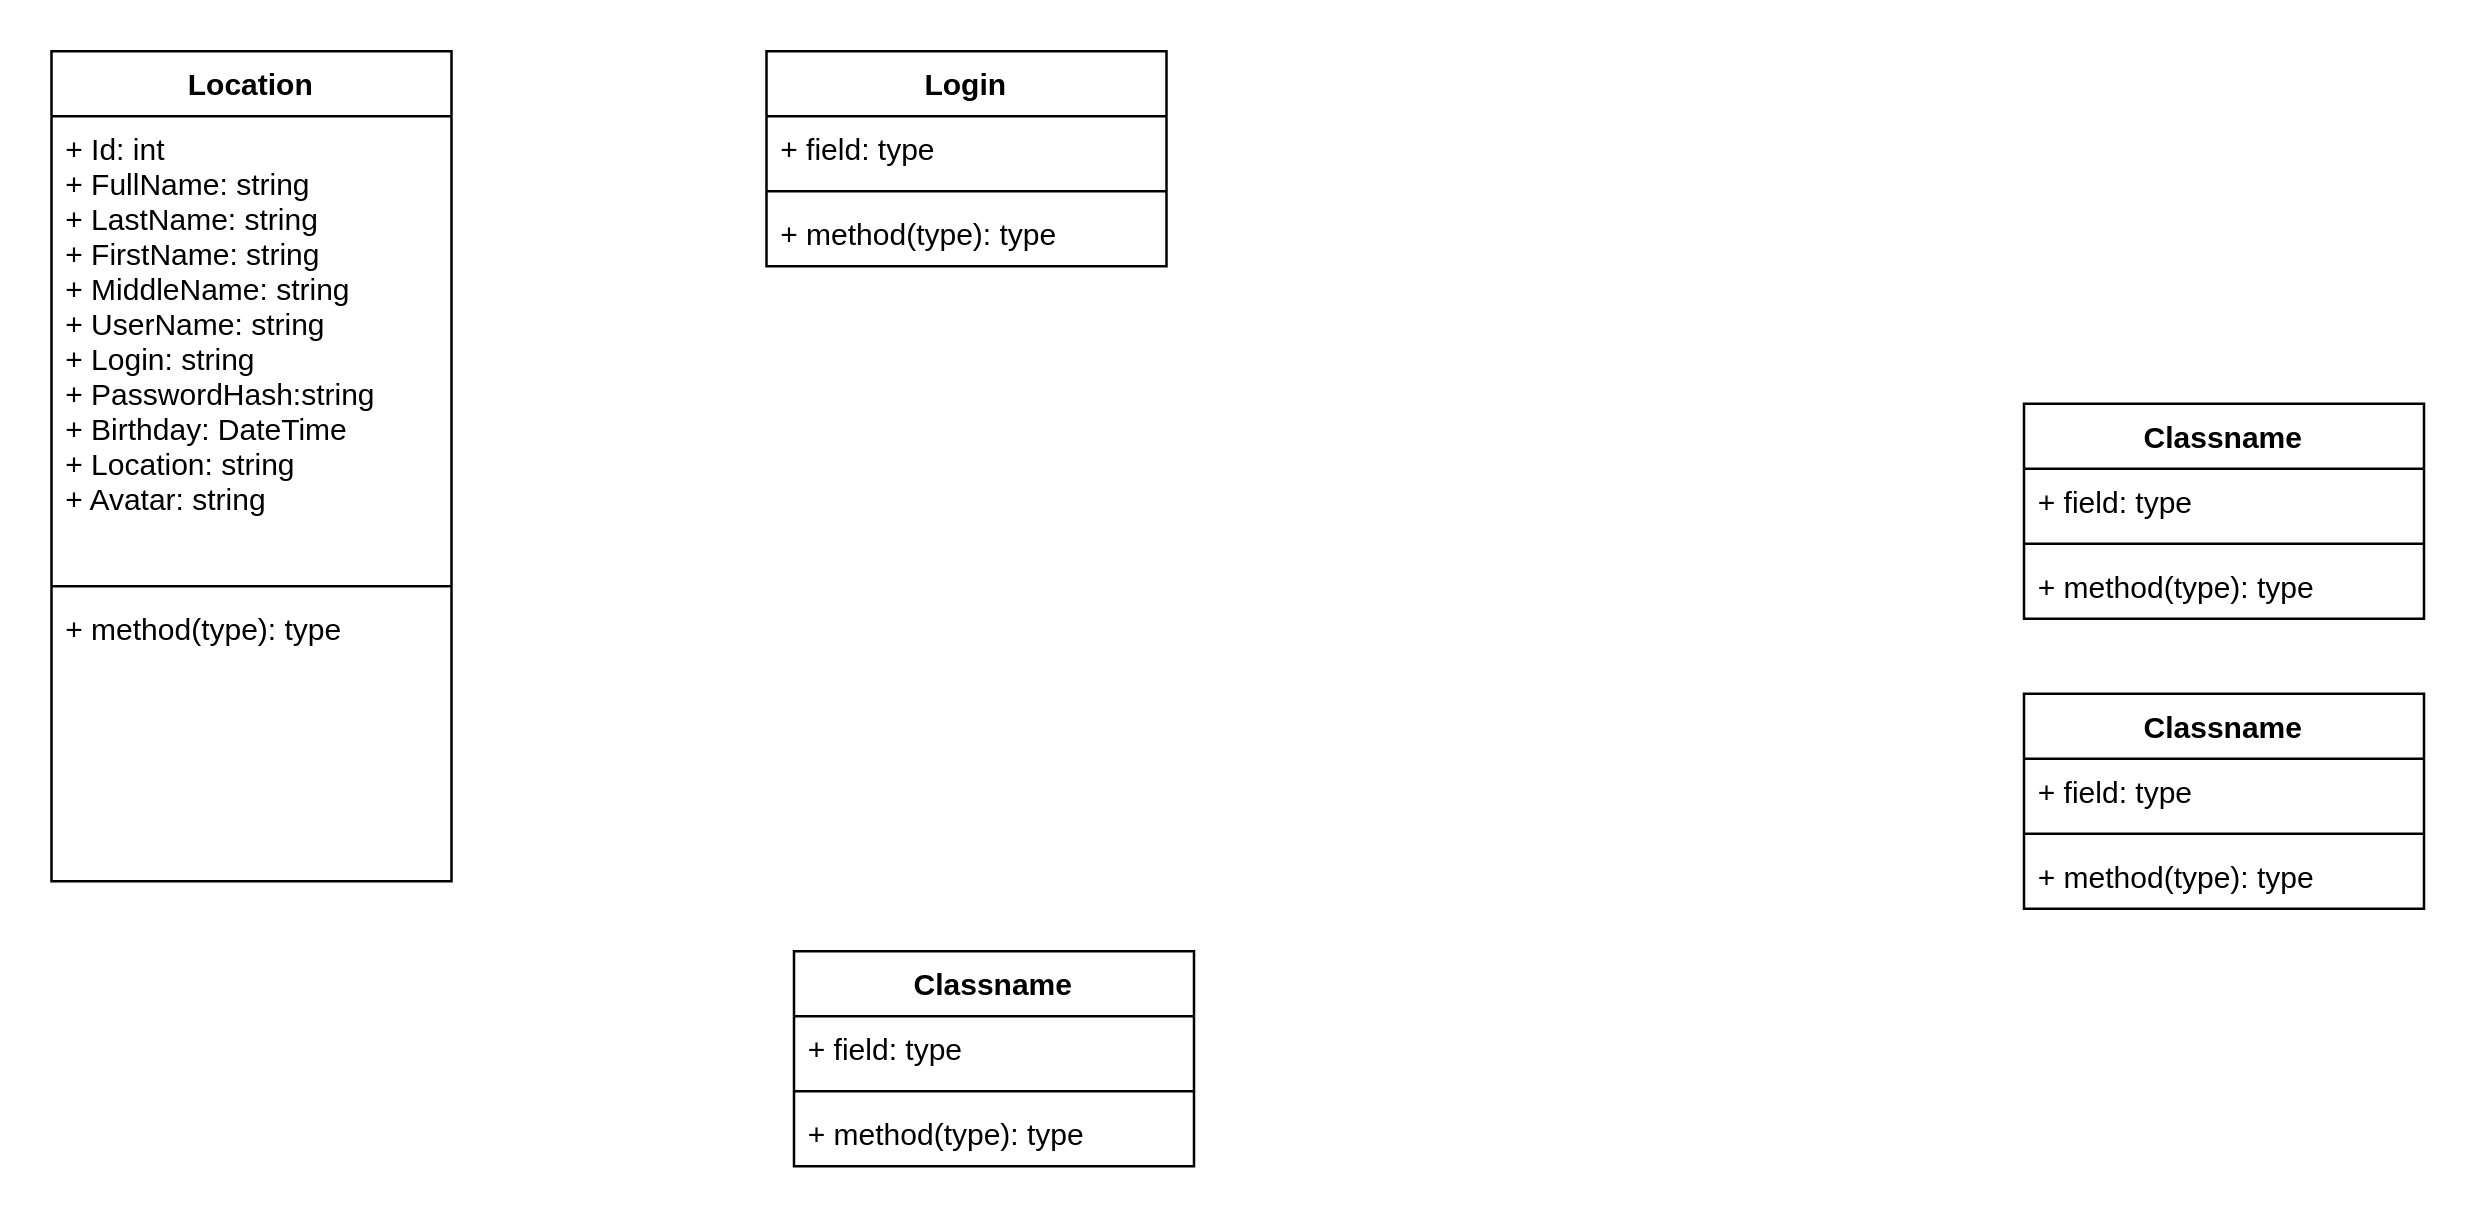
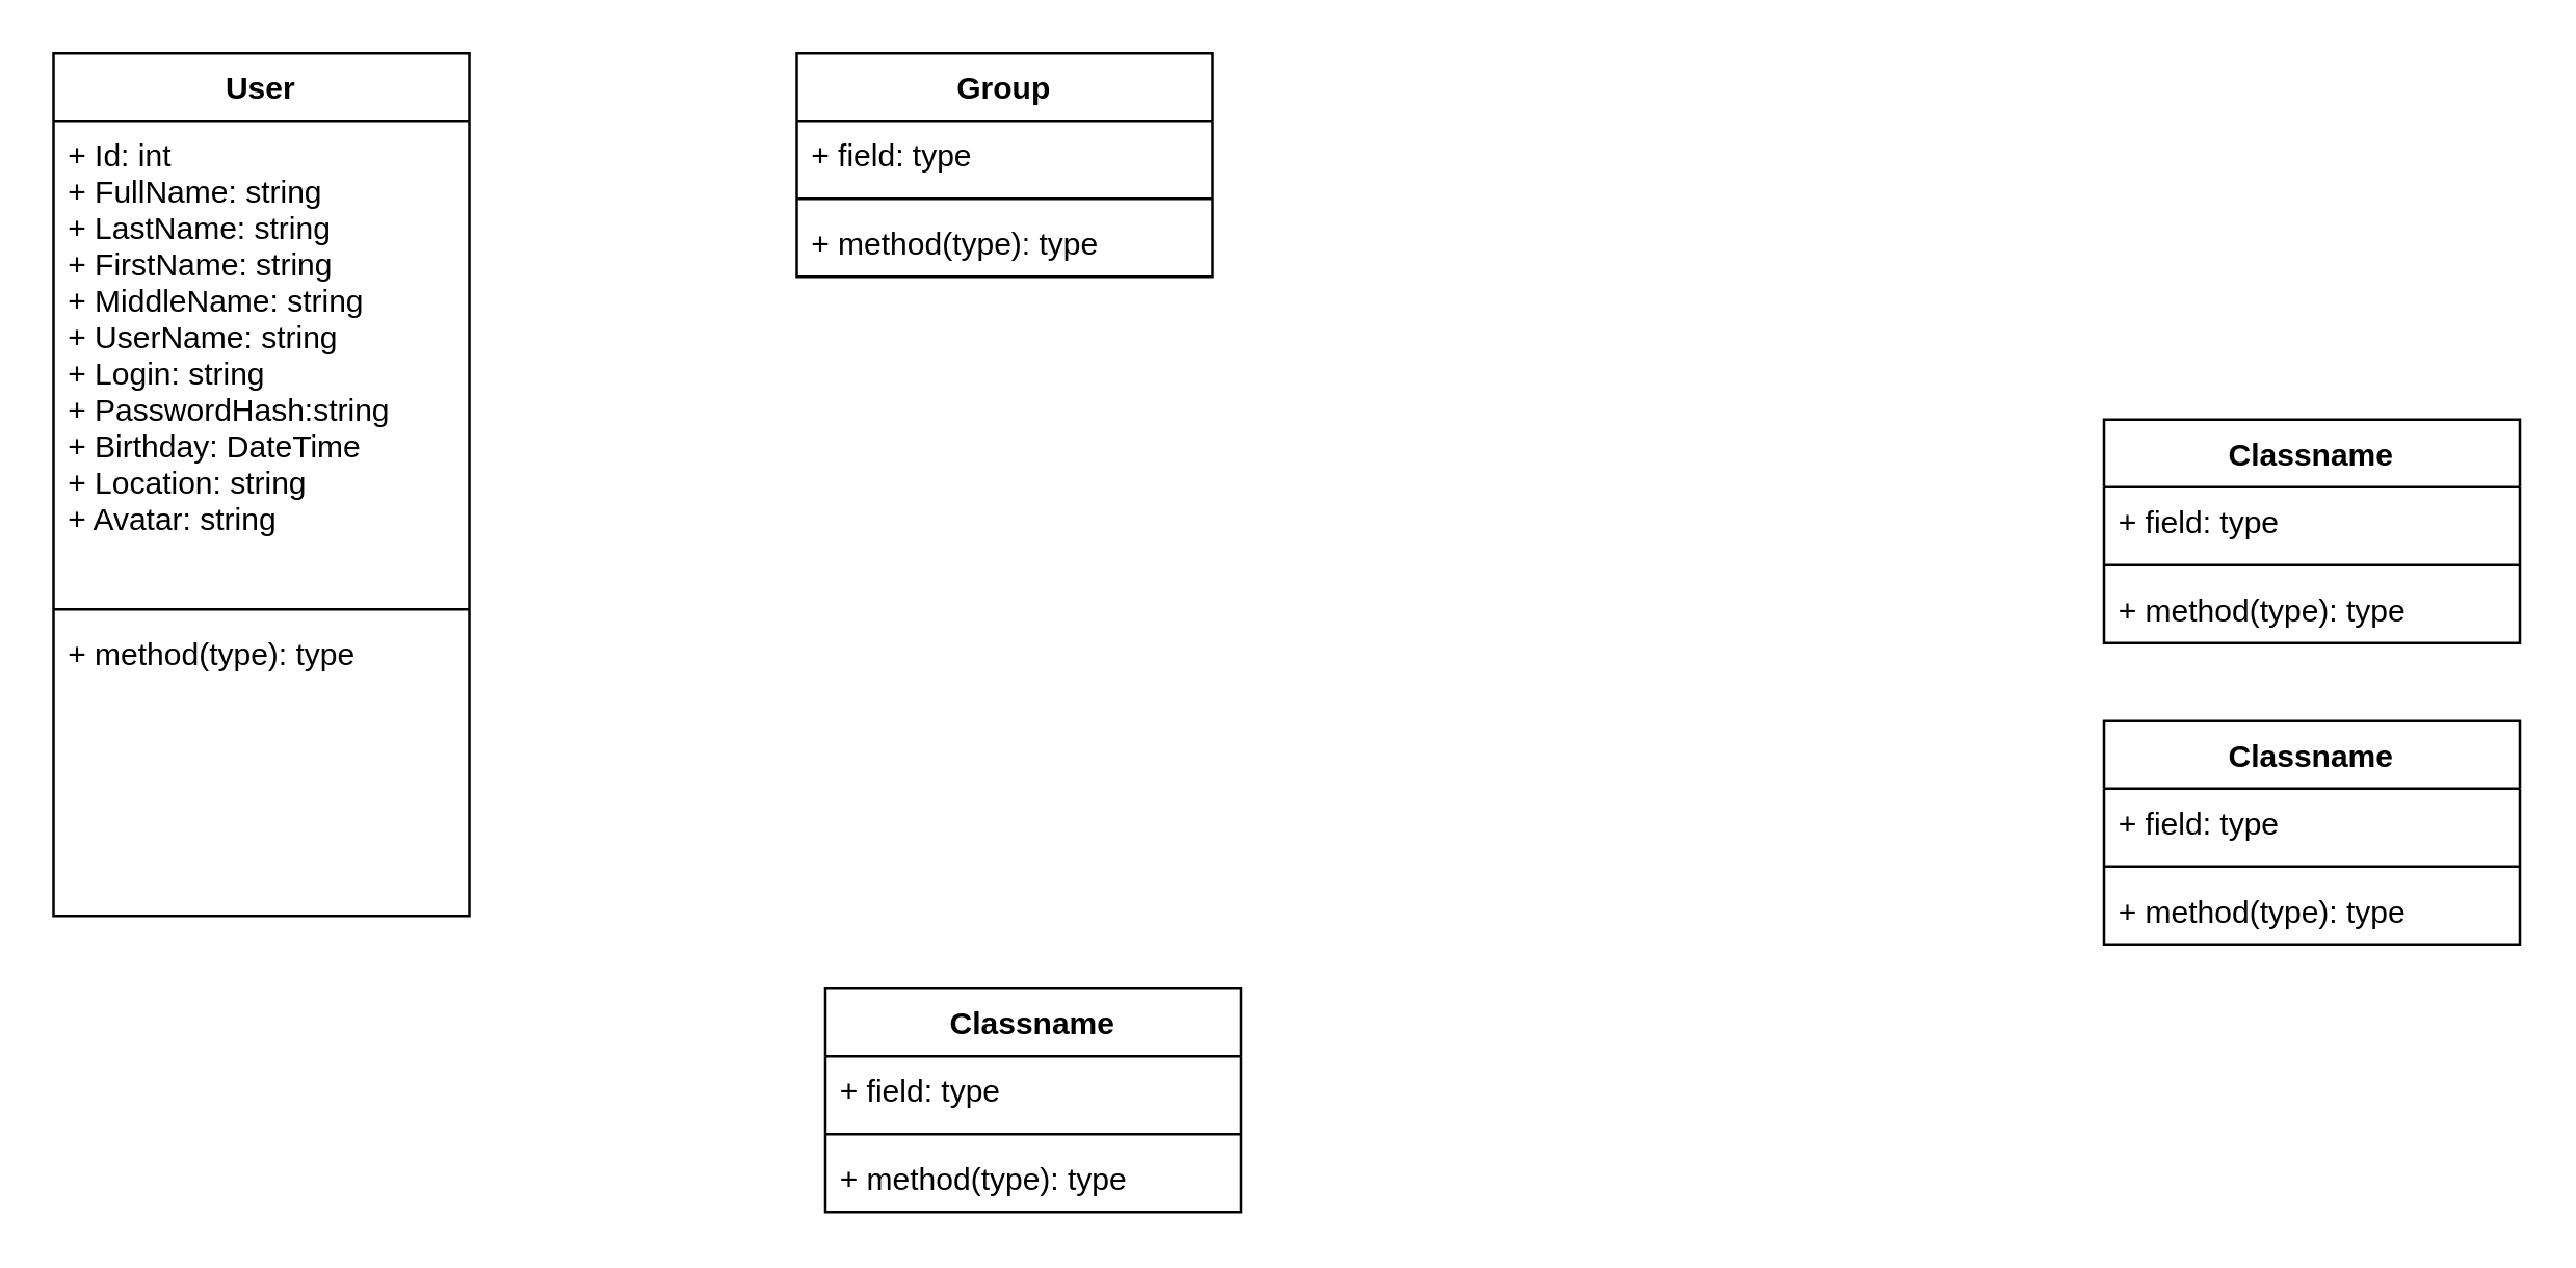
- <mxCell id="2" value="Location" style="swimlane;fontStyle=1;align=center;verticalAlign=top;childLayout=stackLayout;horizontal=1;startSize=26;horizontalStack=0;resizeParent=1;resizeParentMax=0;resizeLast=0;collapsible=1;marginBottom=0;" vertex="1" parent="1"><mxGeometry x="20" y="20" width="160" height="332" as="geometry" /></mxCell>
+ <mxCell id="2" value="User" style="swimlane;fontStyle=1;align=center;verticalAlign=top;childLayout=stackLayout;horizontal=1;startSize=26;horizontalStack=0;resizeParent=1;resizeParentMax=0;resizeLast=0;collapsible=1;marginBottom=0;" vertex="1" parent="1"><mxGeometry x="20" y="20" width="160" height="332" as="geometry" /></mxCell>
- <mxCell id="18" value="Login" style="swimlane;fontStyle=1;align=center;verticalAlign=top;childLayout=stackLayout;horizontal=1;startSize=26;horizontalStack=0;resizeParent=1;resizeParentMax=0;resizeLast=0;collapsible=1;marginBottom=0;" vertex="1" parent="1"><mxGeometry x="306" y="20" width="160" height="86" as="geometry" /></mxCell>
+ <mxCell id="18" value="Group" style="swimlane;fontStyle=1;align=center;verticalAlign=top;childLayout=stackLayout;horizontal=1;startSize=26;horizontalStack=0;resizeParent=1;resizeParentMax=0;resizeLast=0;collapsible=1;marginBottom=0;" vertex="1" parent="1"><mxGeometry x="306" y="20" width="160" height="86" as="geometry" /></mxCell>
